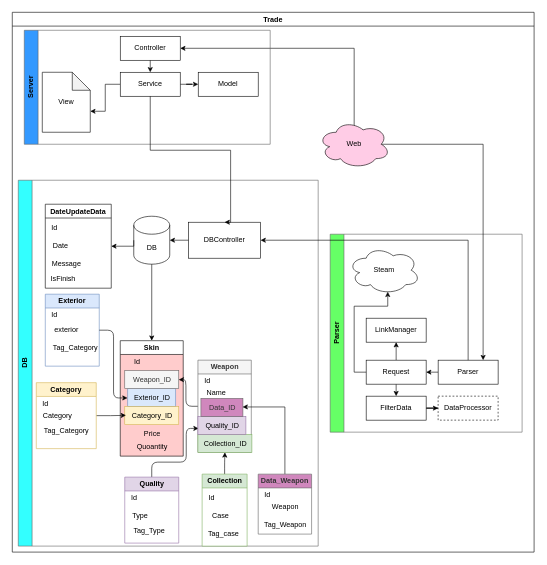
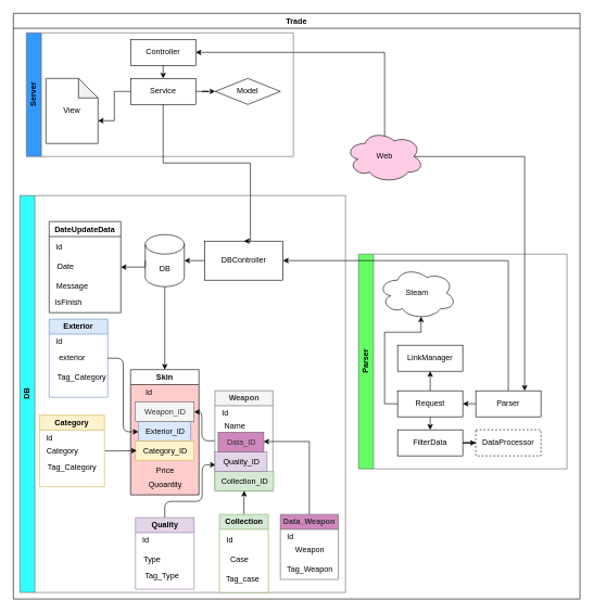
- <mxCell id="70" value="Model" style="rounded=0;whiteSpace=wrap;html=1;" parent="69" vertex="1"><mxGeometry x="290" y="70" width="100" height="40" as="geometry" /></mxCell>
+ <mxCell id="70" value="Model" style="rhombus;whiteSpace=wrap;html=1;" parent="69" vertex="1"><mxGeometry x="290" y="70" width="100" height="40" as="geometry" /></mxCell>
